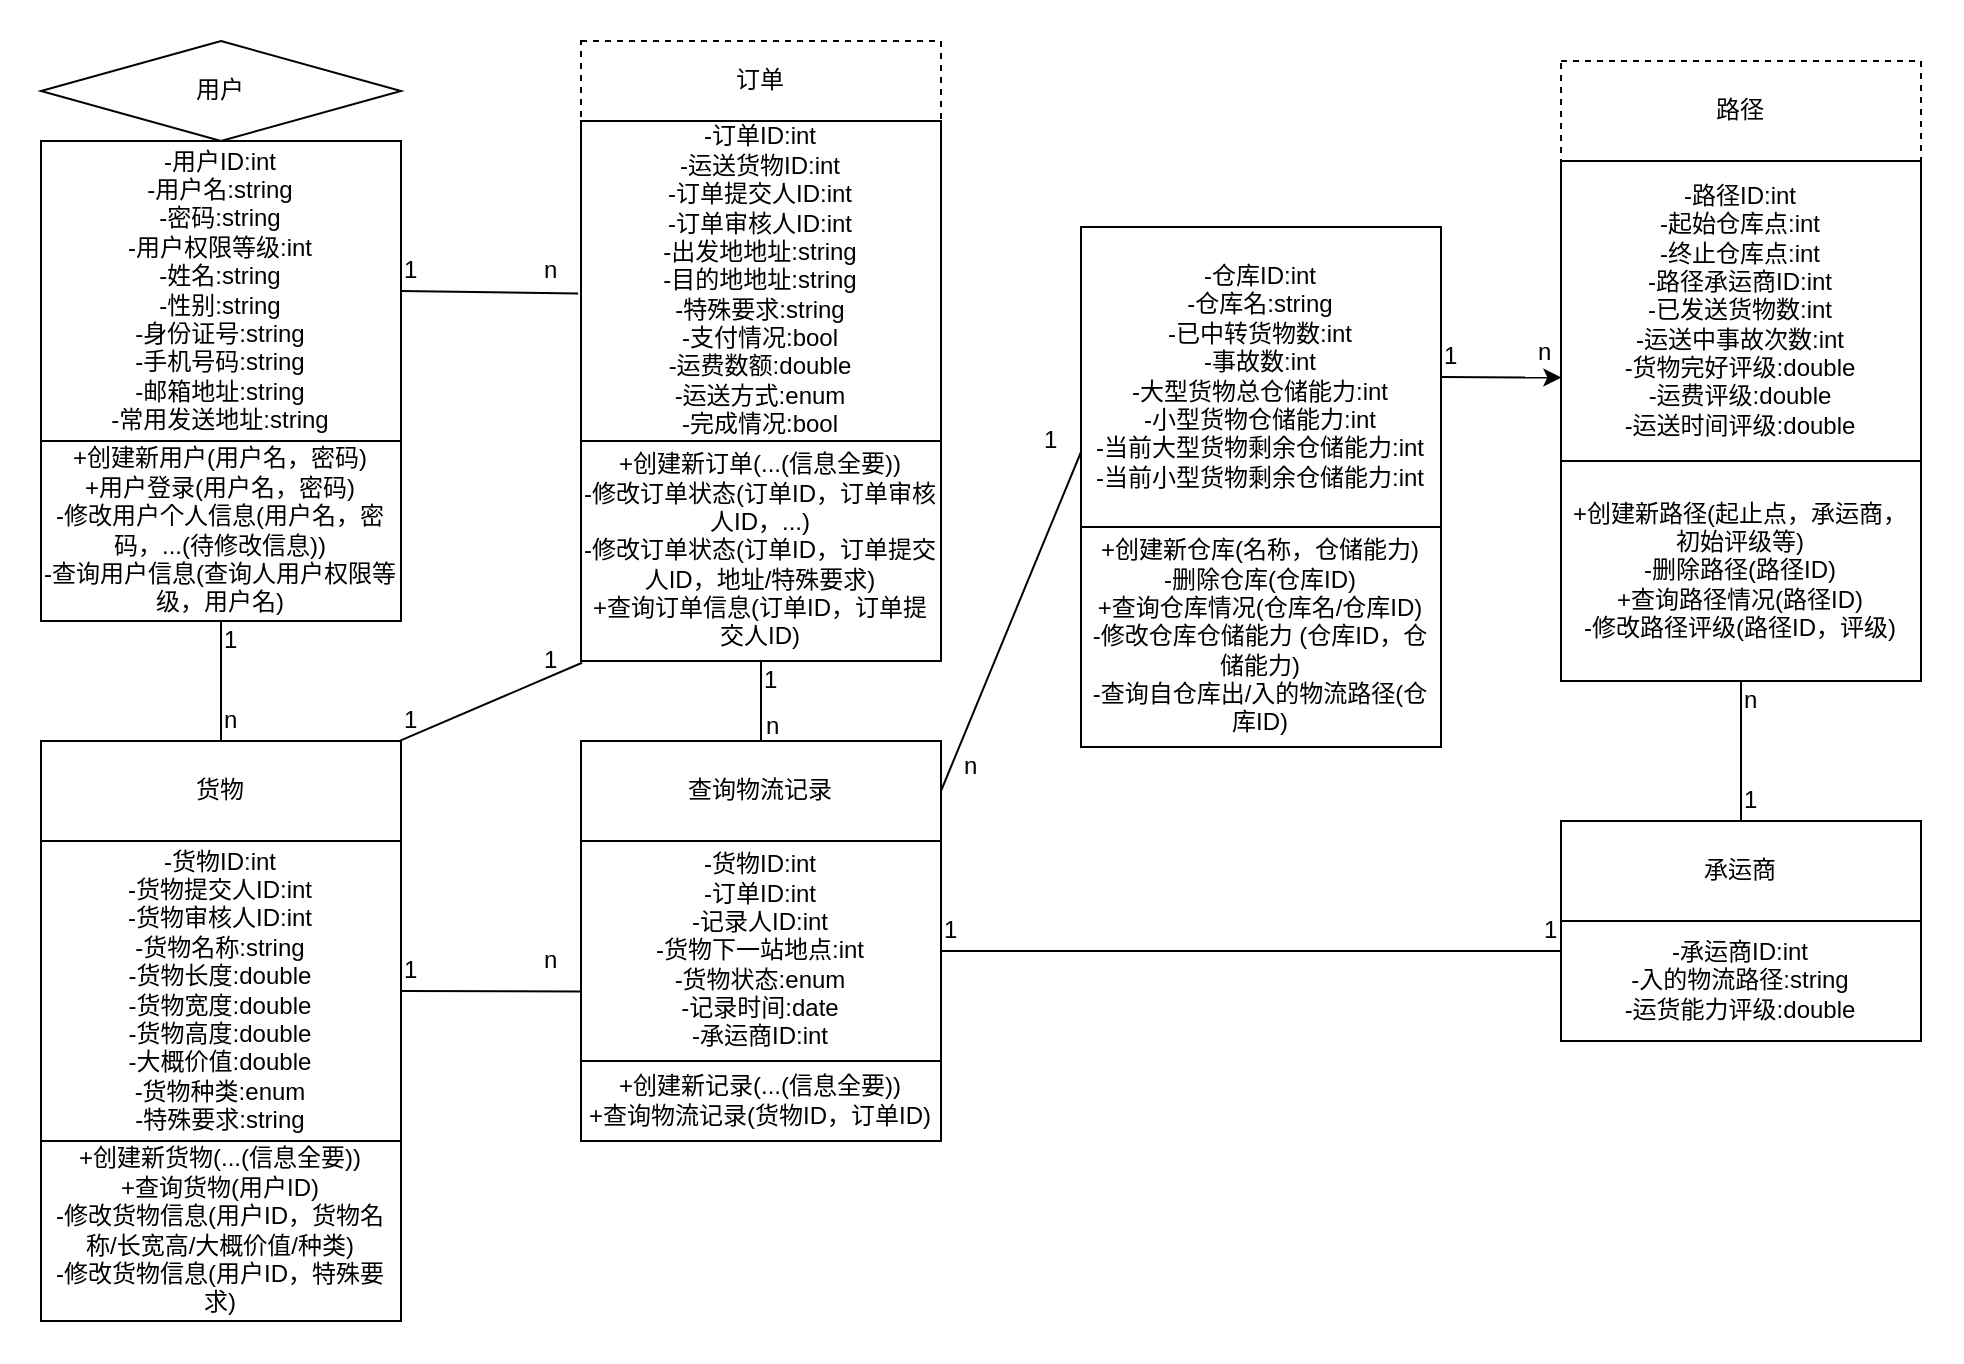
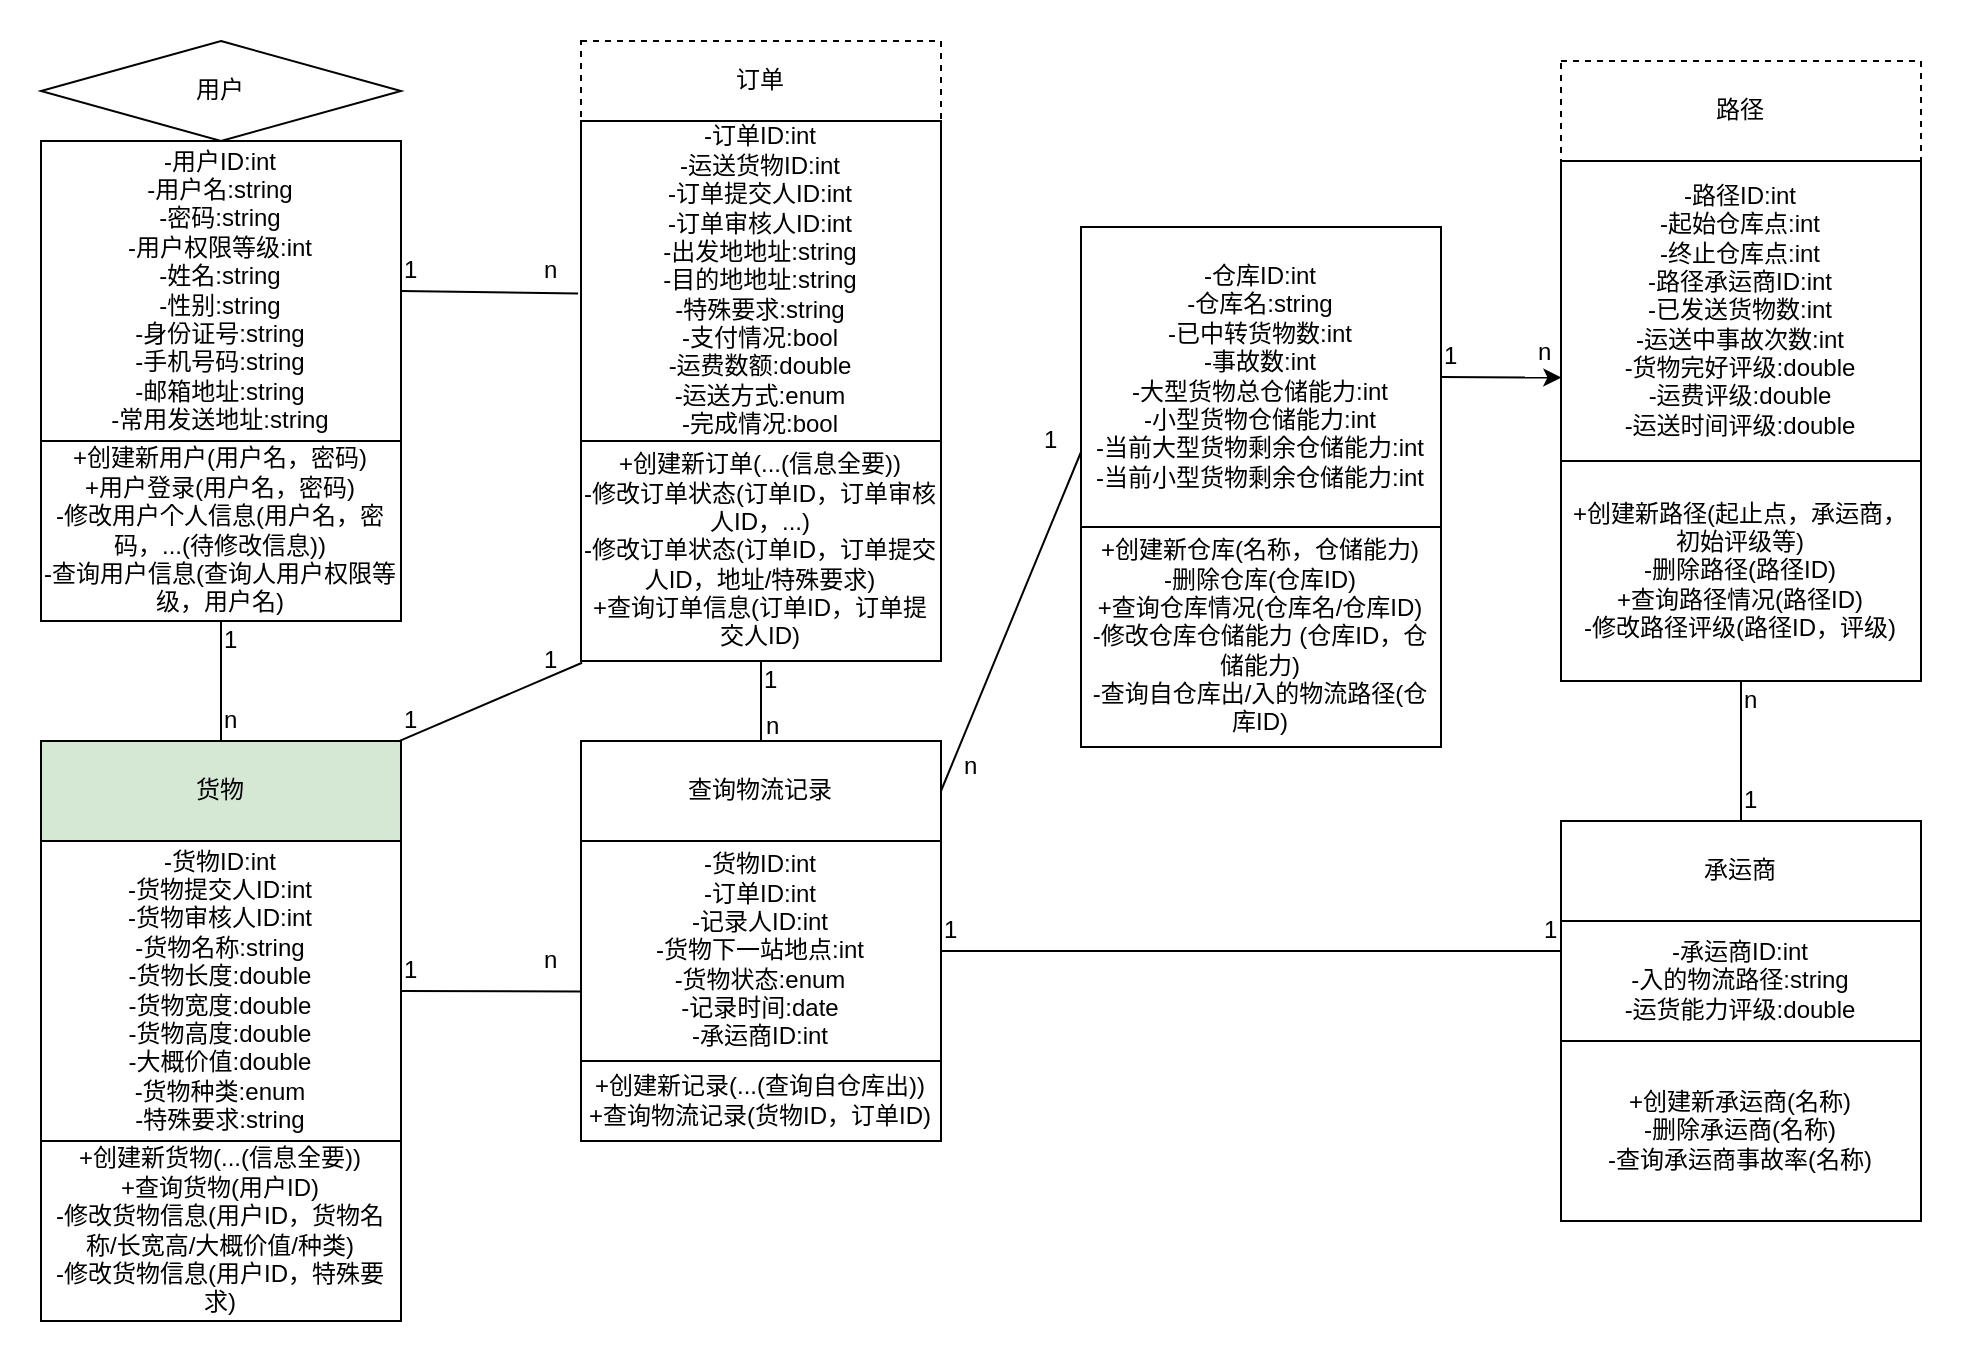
- <mxCell id="12" value="货物" style="rounded=0;whiteSpace=wrap;html=1;" vertex="1" parent="1"><mxGeometry x="20" y="370" width="180" height="50" as="geometry" /></mxCell>
+ <mxCell id="12" value="货物" style="rounded=0;whiteSpace=wrap;html=1;fillColor=#d5e8d4;" vertex="1" parent="1"><mxGeometry x="20" y="370" width="180" height="50" as="geometry" /></mxCell>
- <mxCell id="17" value="+创建新记录(...(信息全要))&lt;br&gt;+查询物流记录(货物ID，订单ID)&lt;br&gt;" style="rounded=0;whiteSpace=wrap;html=1;" vertex="1" parent="1"><mxGeometry x="290" y="530" width="180" height="40" as="geometry" /></mxCell>
+ <mxCell id="17" value="+创建新记录(...(查询自仓库出))&lt;br&gt;+查询物流记录(货物ID，订单ID)&lt;br&gt;" style="rounded=0;whiteSpace=wrap;html=1;" vertex="1" parent="1"><mxGeometry x="290" y="530" width="180" height="40" as="geometry" /></mxCell>
+ <mxCell id="31" value="+创建新承运商(名称)&lt;br&gt;-删除承运商(名称)&lt;br&gt;-查询承运商事故率(名称)" style="rounded=0;whiteSpace=wrap;html=1;" vertex="1" parent="1"><mxGeometry x="780" y="520" width="180" height="90" as="geometry" /></mxCell>
